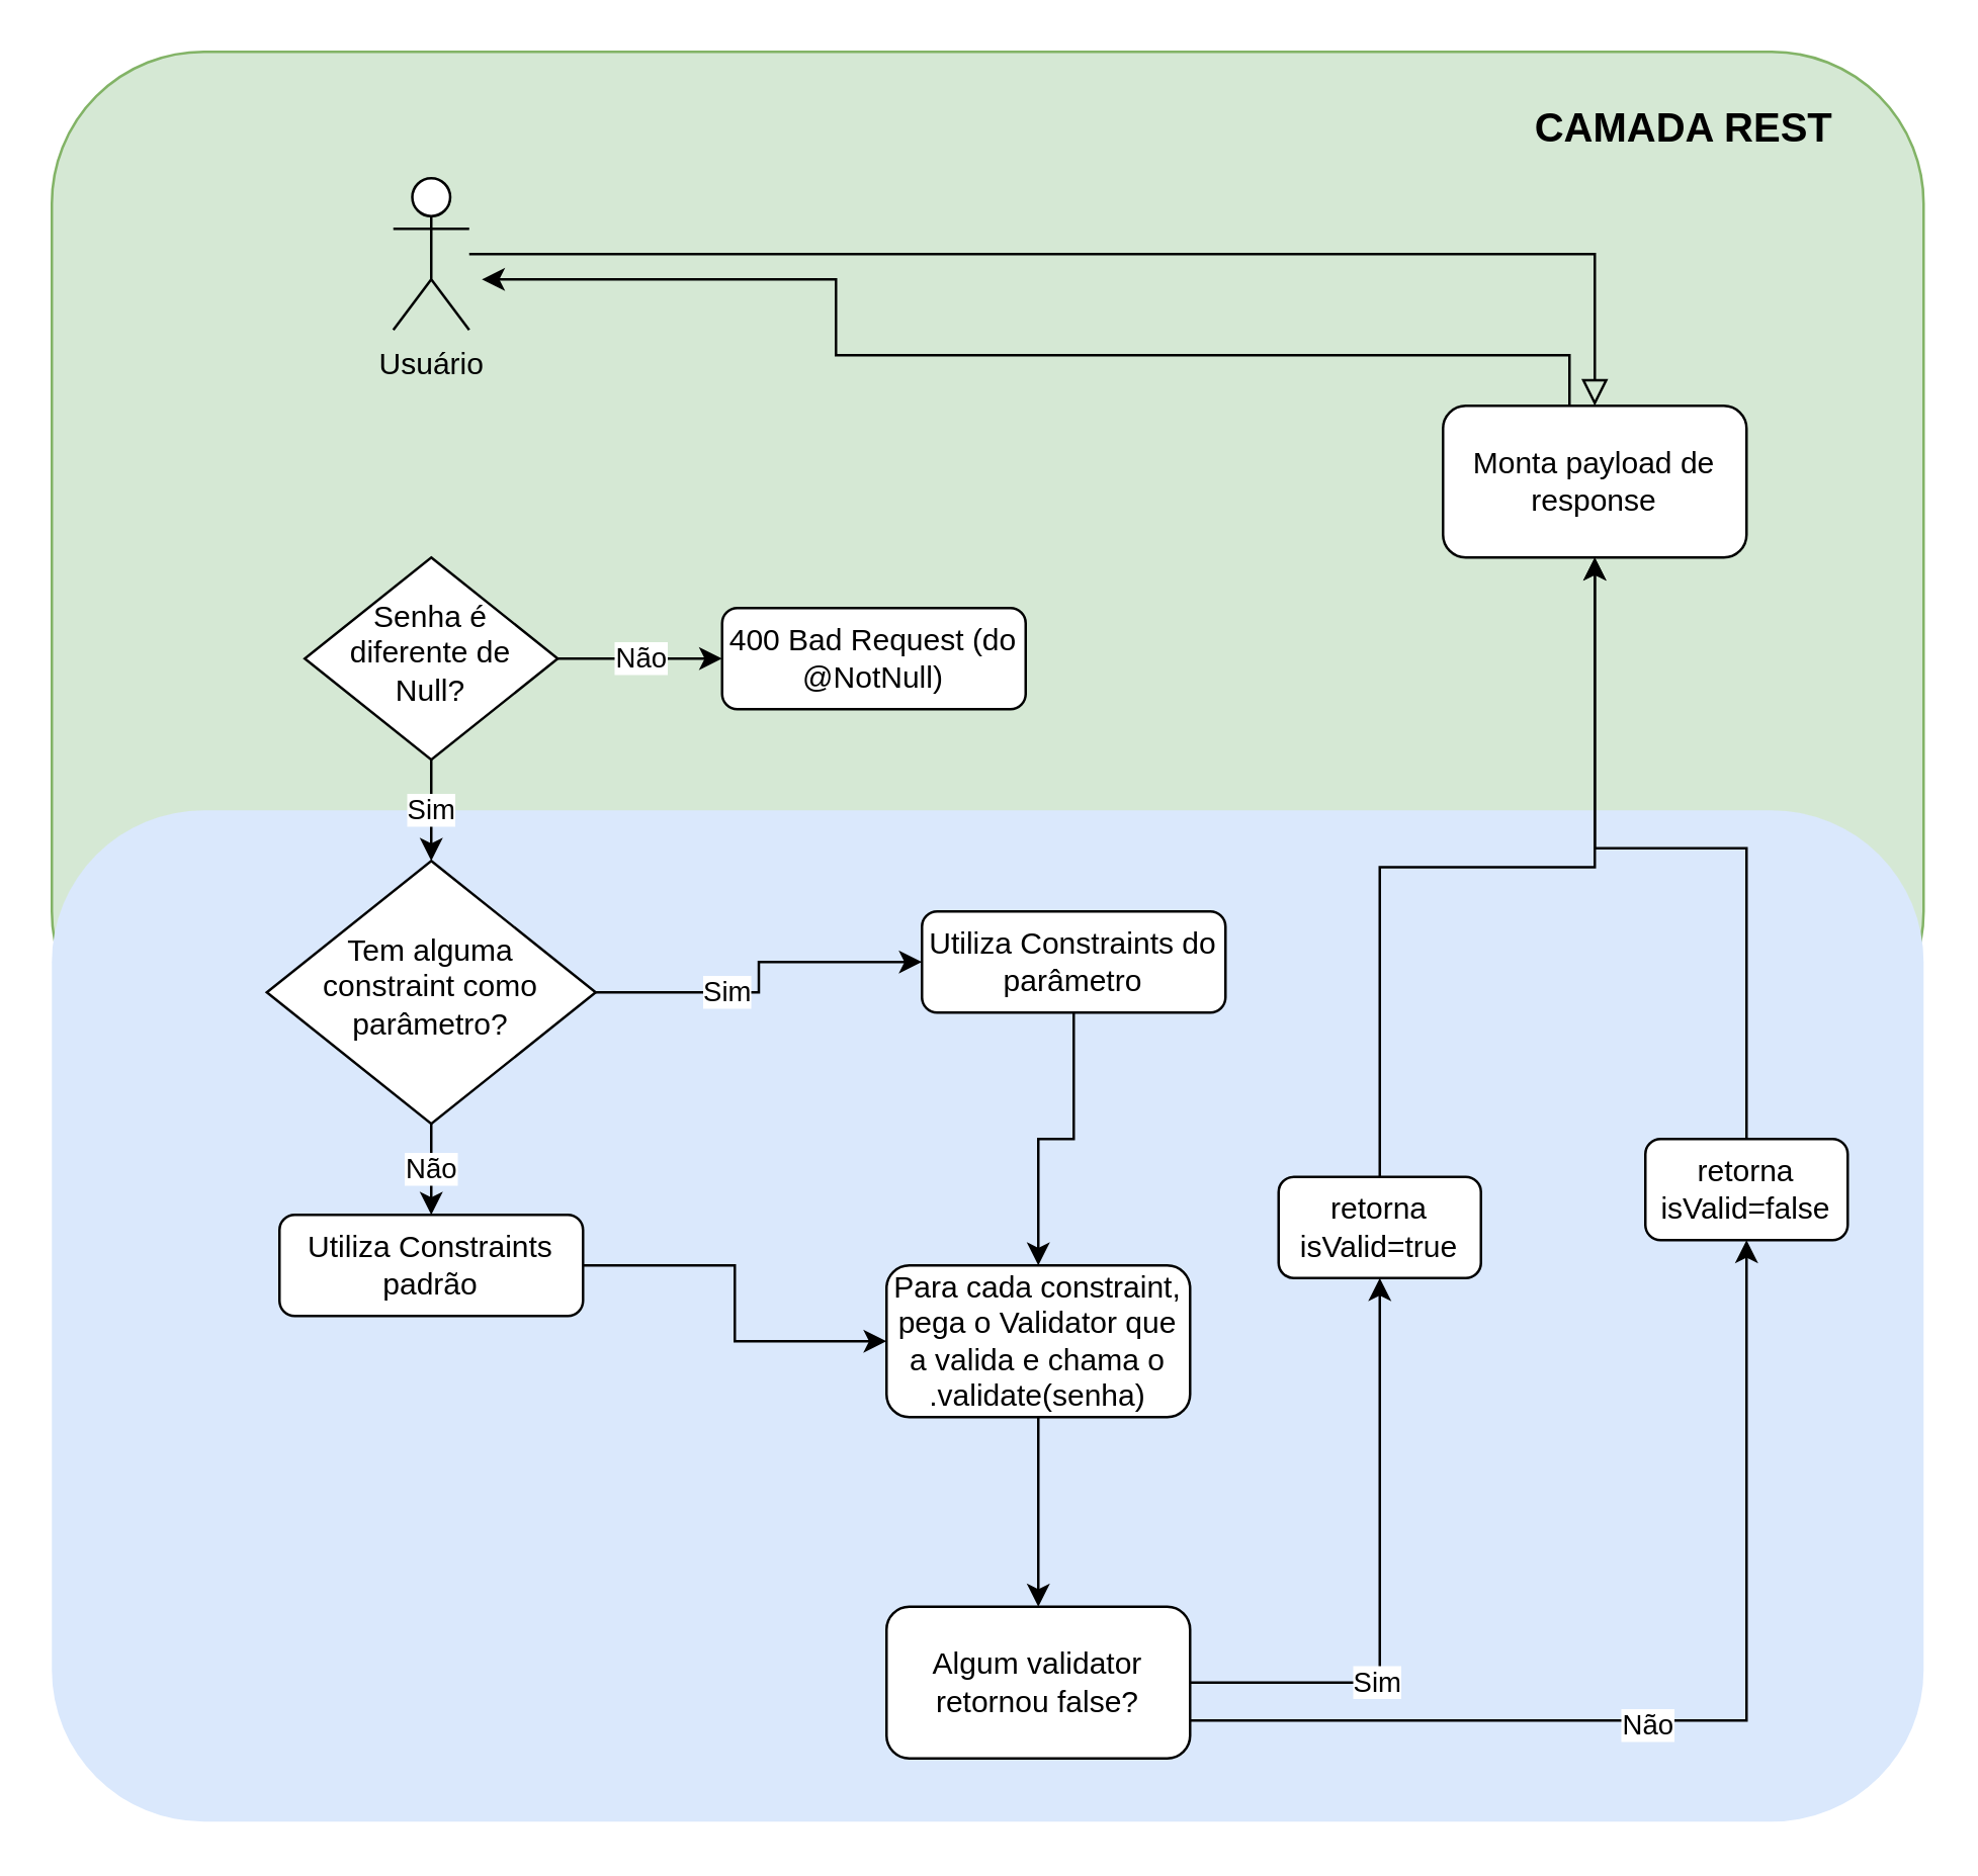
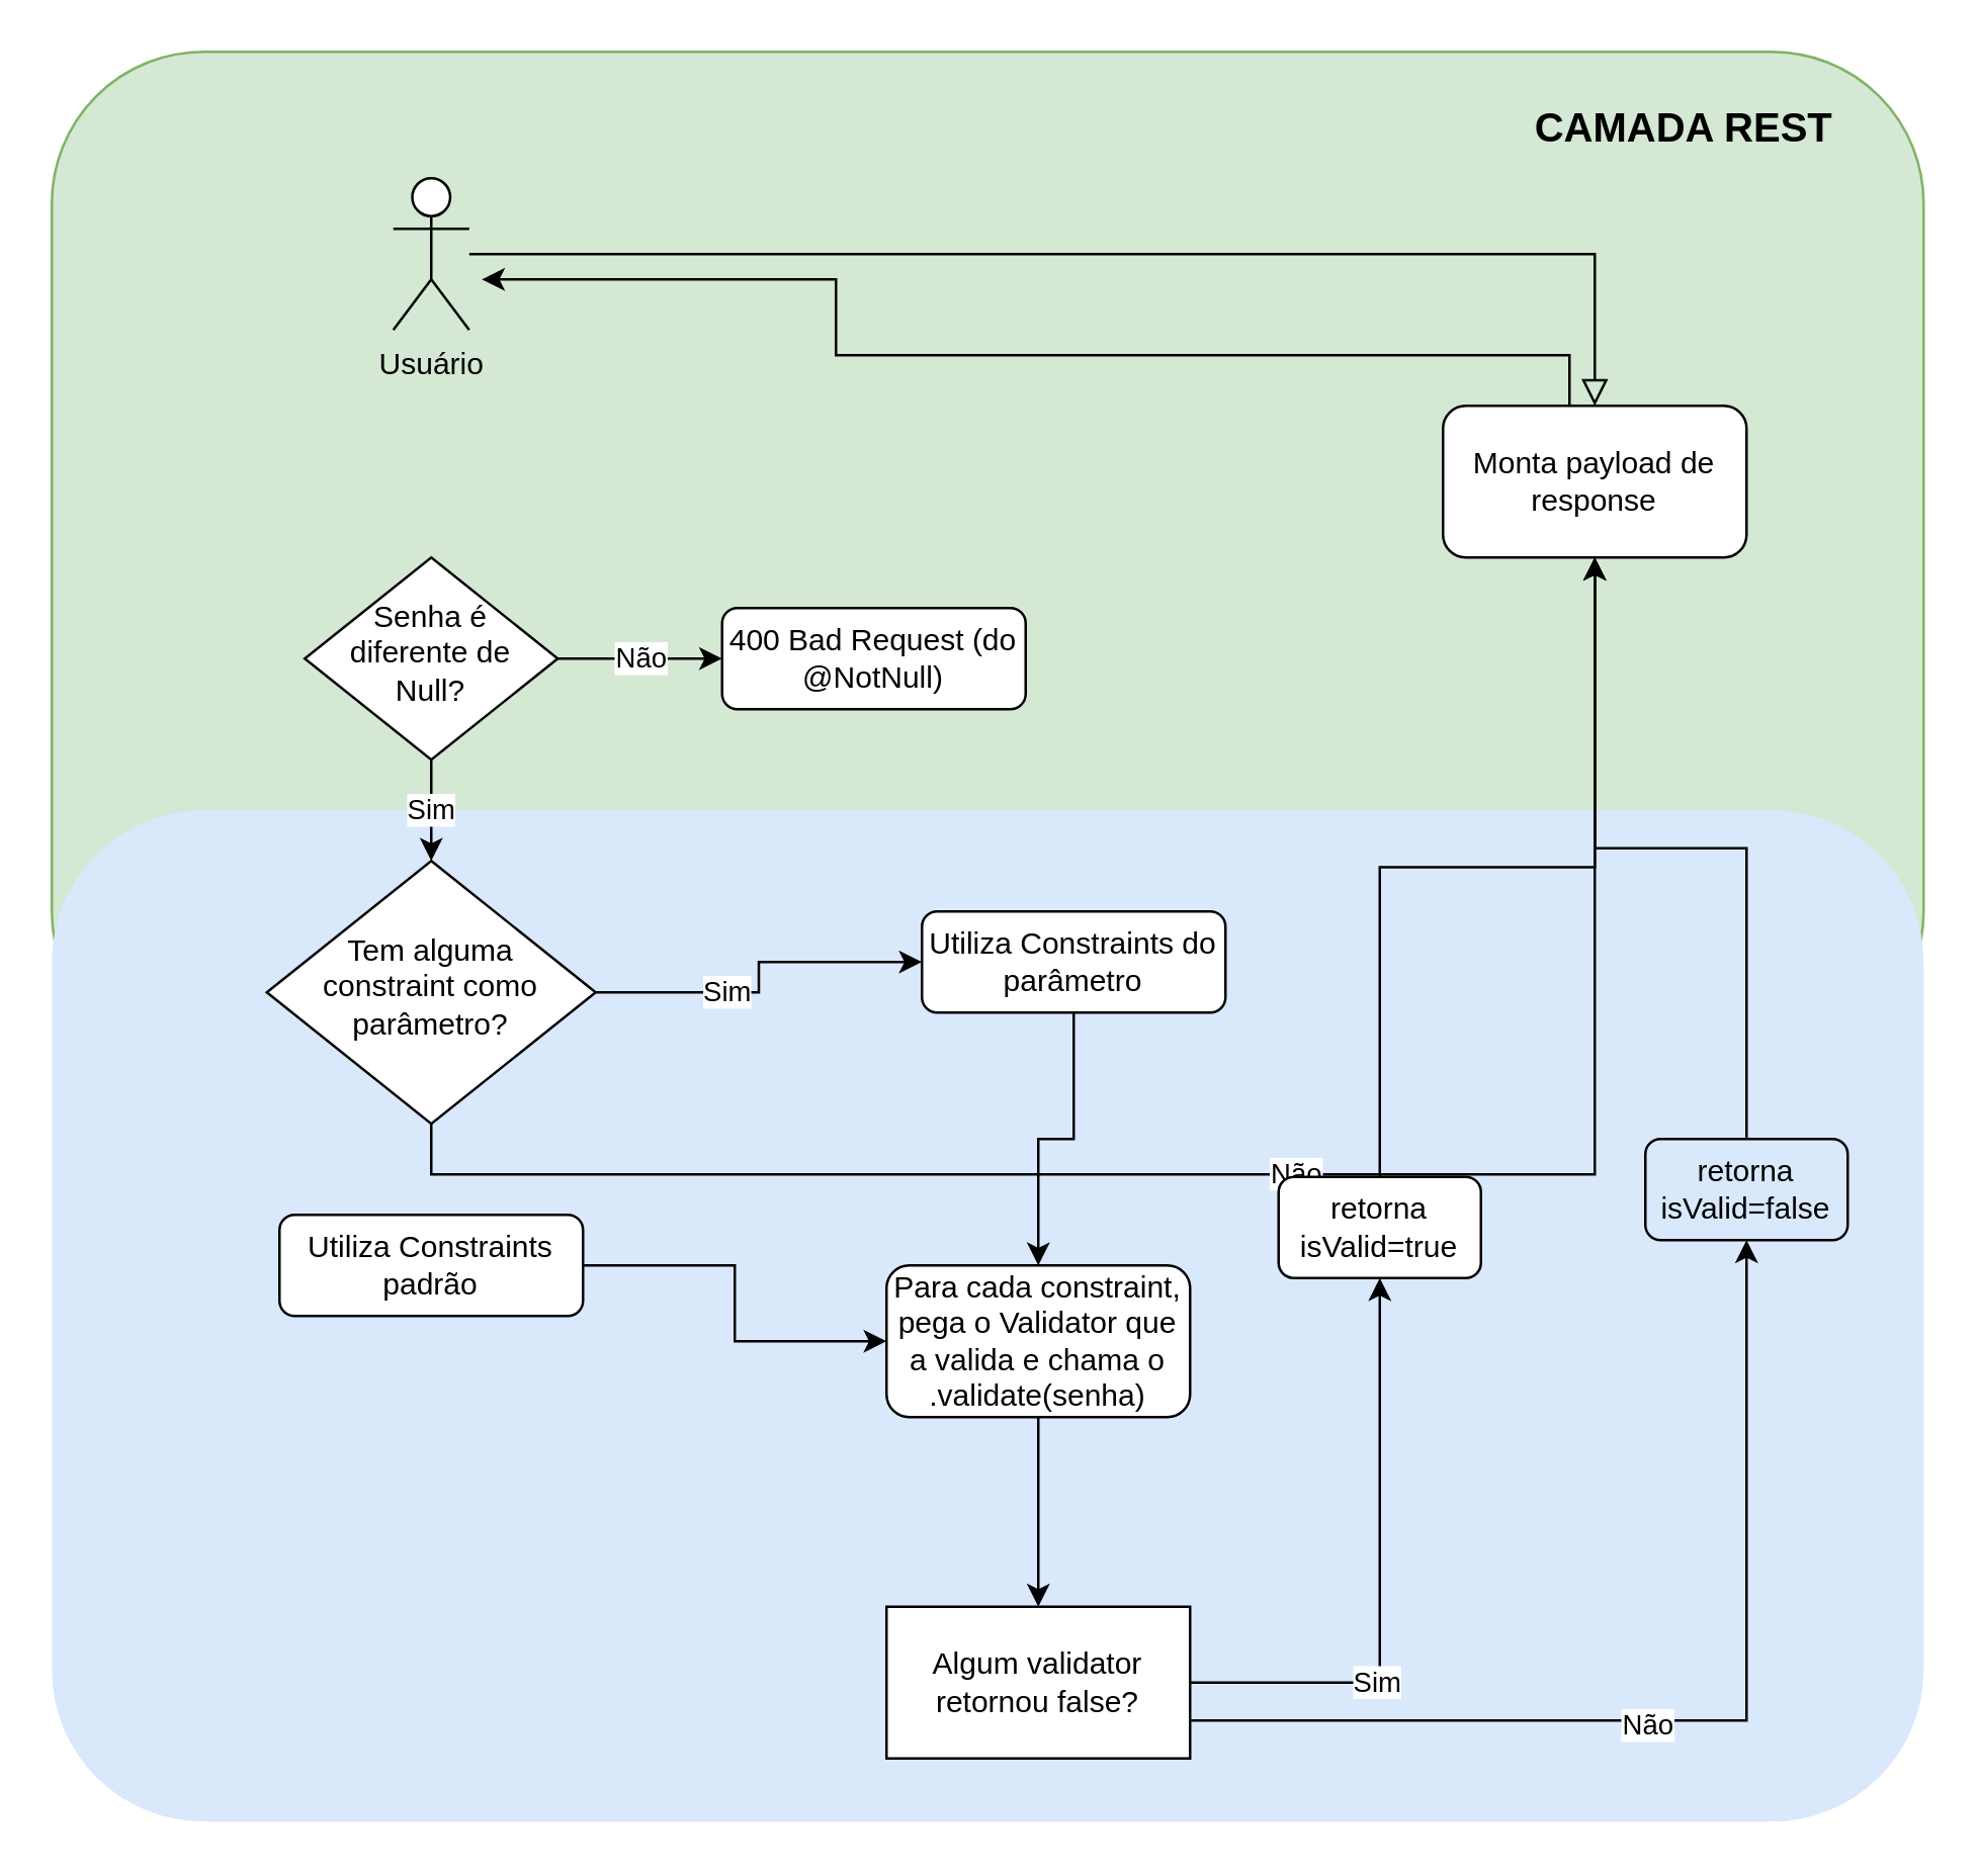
- <mxCell id="11" value="Não" style="edgeStyle=orthogonalEdgeStyle;rounded=0;orthogonalLoop=1;jettySize=auto;html=1;exitX=0.5;exitY=1;exitDx=0;exitDy=0;entryX=0.5;entryY=0;entryDx=0;entryDy=0;" edge="1" parent="1" source="12" target="14"><mxGeometry relative="1" as="geometry" /></mxCell>
+ <mxCell id="11" value="Não" style="edgeStyle=orthogonalEdgeStyle;rounded=0;orthogonalLoop=1;jettySize=auto;html=1;exitX=0.5;exitY=1;exitDx=0;exitDy=0;" edge="1" parent="1" source="12" target="30"><mxGeometry relative="1" as="geometry" /></mxCell>
- <mxCell id="26" value="retorna isValid=false" style="rounded=1;whiteSpace=wrap;html=1;fontSize=12;glass=0;strokeWidth=1;shadow=0;" vertex="1" parent="1"><mxGeometry x="650" y="450" width="80" height="40" as="geometry" /></mxCell>
+ <mxCell id="26" value="retorna isValid=false" style="rounded=1;whiteSpace=wrap;html=1;fontSize=12;glass=0;strokeWidth=1;shadow=0;fillColor=#dae8fc;" vertex="1" parent="1"><mxGeometry x="650" y="450" width="80" height="40" as="geometry" /></mxCell>
- <mxCell id="24" value="Algum validator retornou false?" style="rounded=1;whiteSpace=wrap;html=1;" vertex="1" parent="1"><mxGeometry x="350" y="635" width="120" height="60" as="geometry" /></mxCell>
+ <mxCell id="24" value="Algum validator retornou false?" style="whiteSpace=wrap;html=1;rounded=0;" vertex="1" parent="1"><mxGeometry x="350" y="635" width="120" height="60" as="geometry" /></mxCell>
